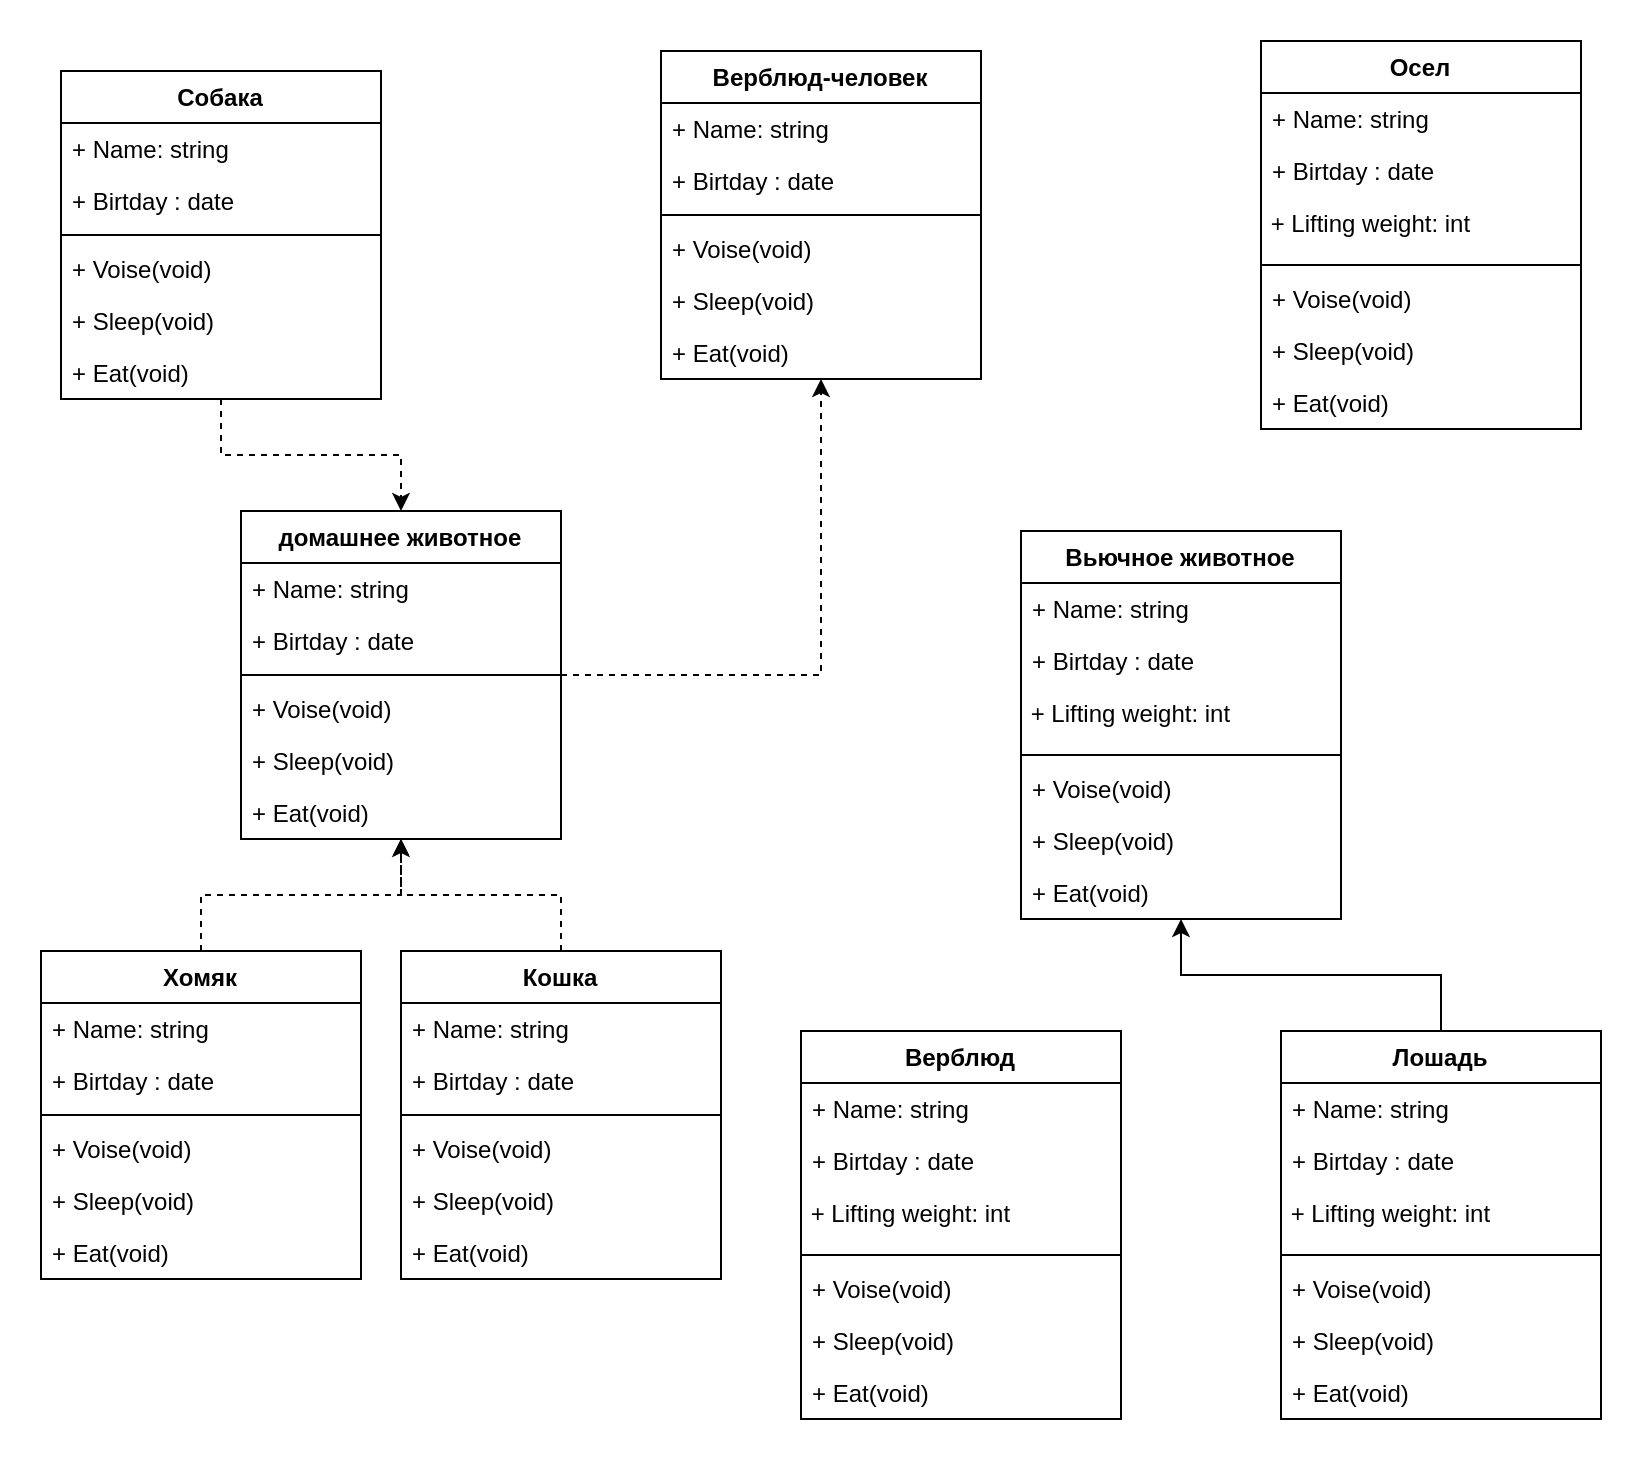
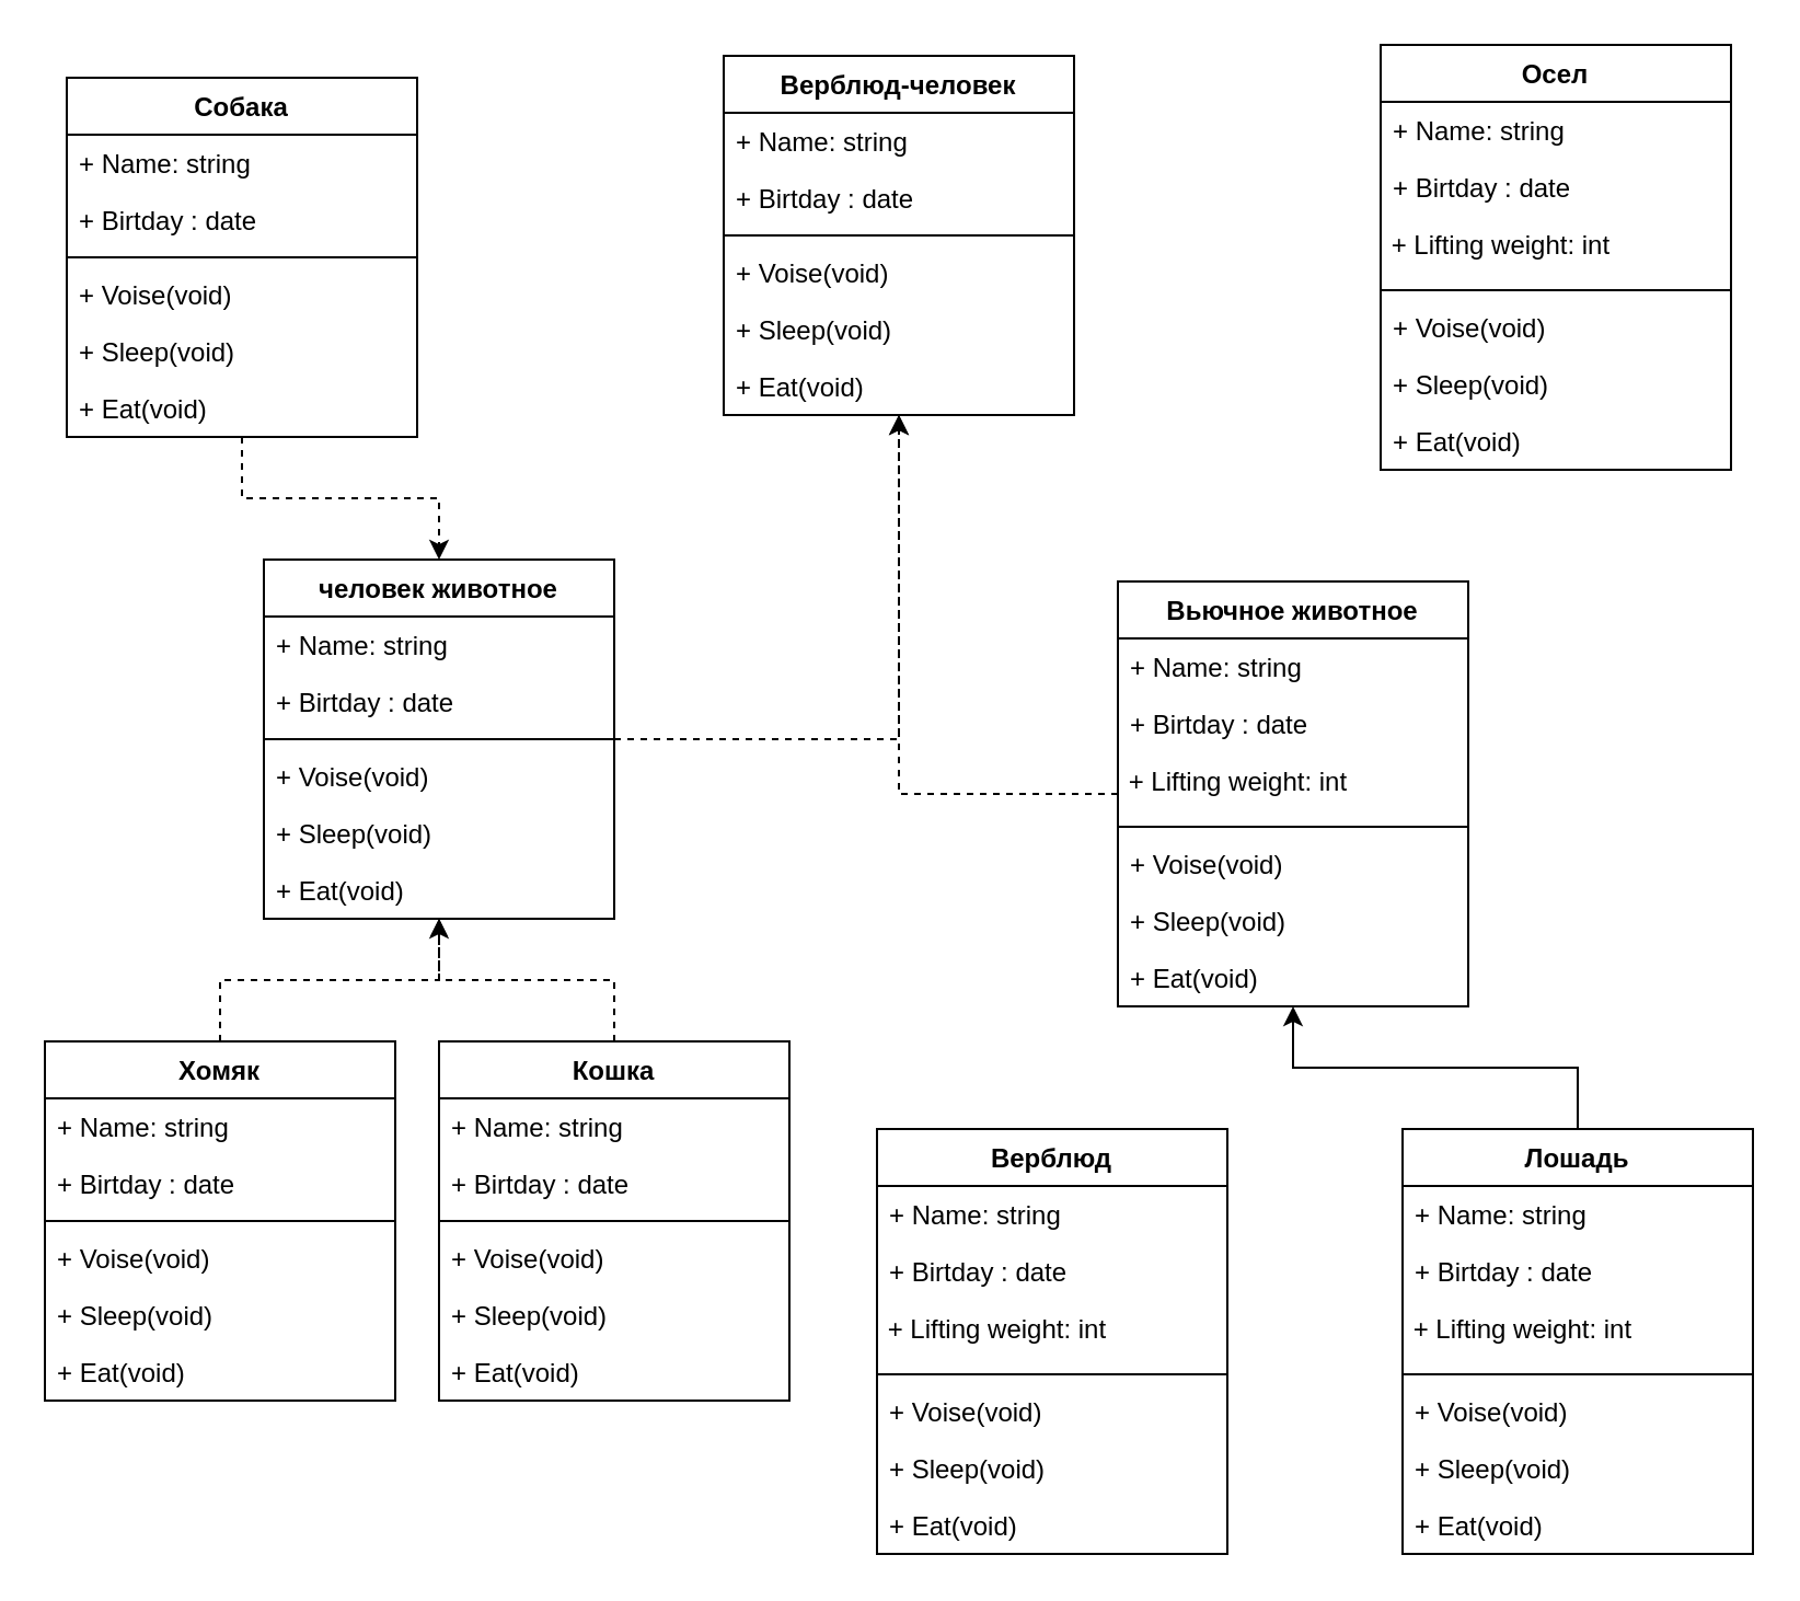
- <mxCell id="10" value="домашнее животное" style="swimlane;fontStyle=1;align=center;verticalAlign=top;childLayout=stackLayout;horizontal=1;startSize=26;horizontalStack=0;resizeParent=1;resizeParentMax=0;resizeLast=0;collapsible=1;marginBottom=0;" parent="1" vertex="1"><mxGeometry x="120" y="255" width="160" height="164" as="geometry" /></mxCell>
+ <mxCell id="10" value="человек животное" style="swimlane;fontStyle=1;align=center;verticalAlign=top;childLayout=stackLayout;horizontal=1;startSize=26;horizontalStack=0;resizeParent=1;resizeParentMax=0;resizeLast=0;collapsible=1;marginBottom=0;" parent="1" vertex="1"><mxGeometry x="120" y="255" width="160" height="164" as="geometry" /></mxCell>
+ <mxCell id="17" style="edgeStyle=orthogonalEdgeStyle;rounded=0;orthogonalLoop=1;jettySize=auto;html=1;dashed=1;fontSize=11;endArrow=classic;endFill=1;" edge="1" parent="1" source="18" target="2"><mxGeometry relative="1" as="geometry" /></mxCell>
